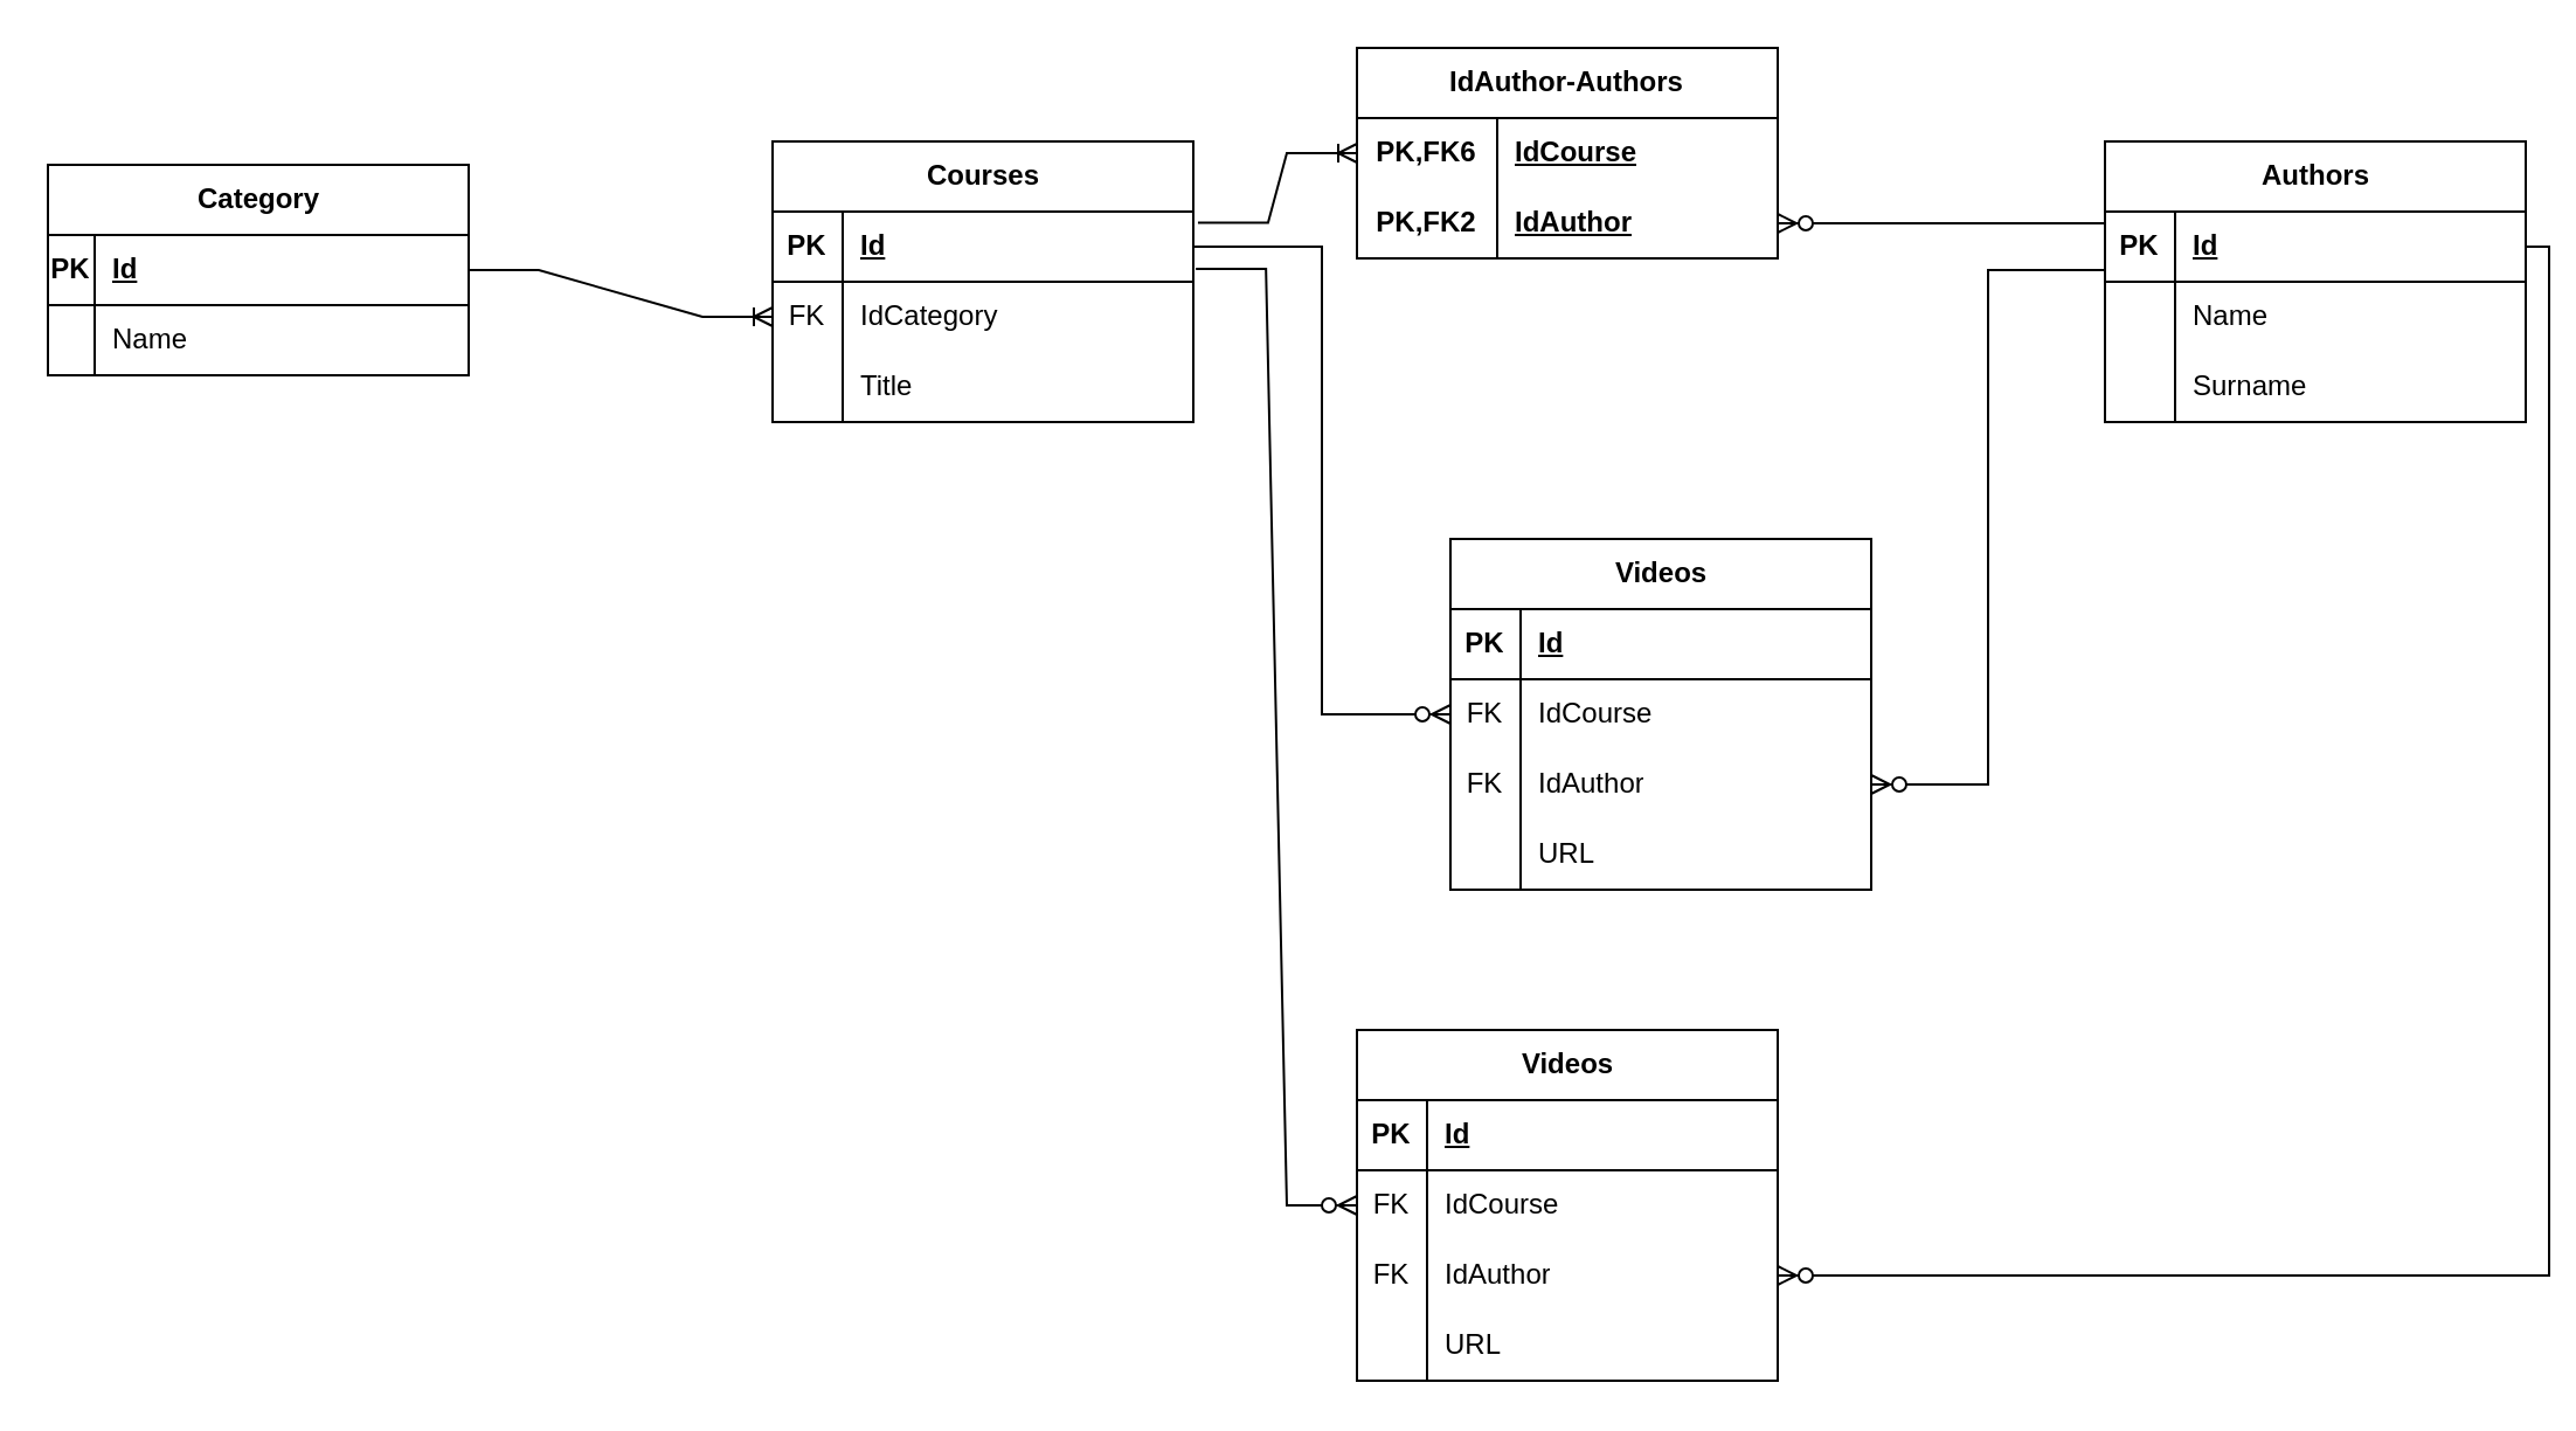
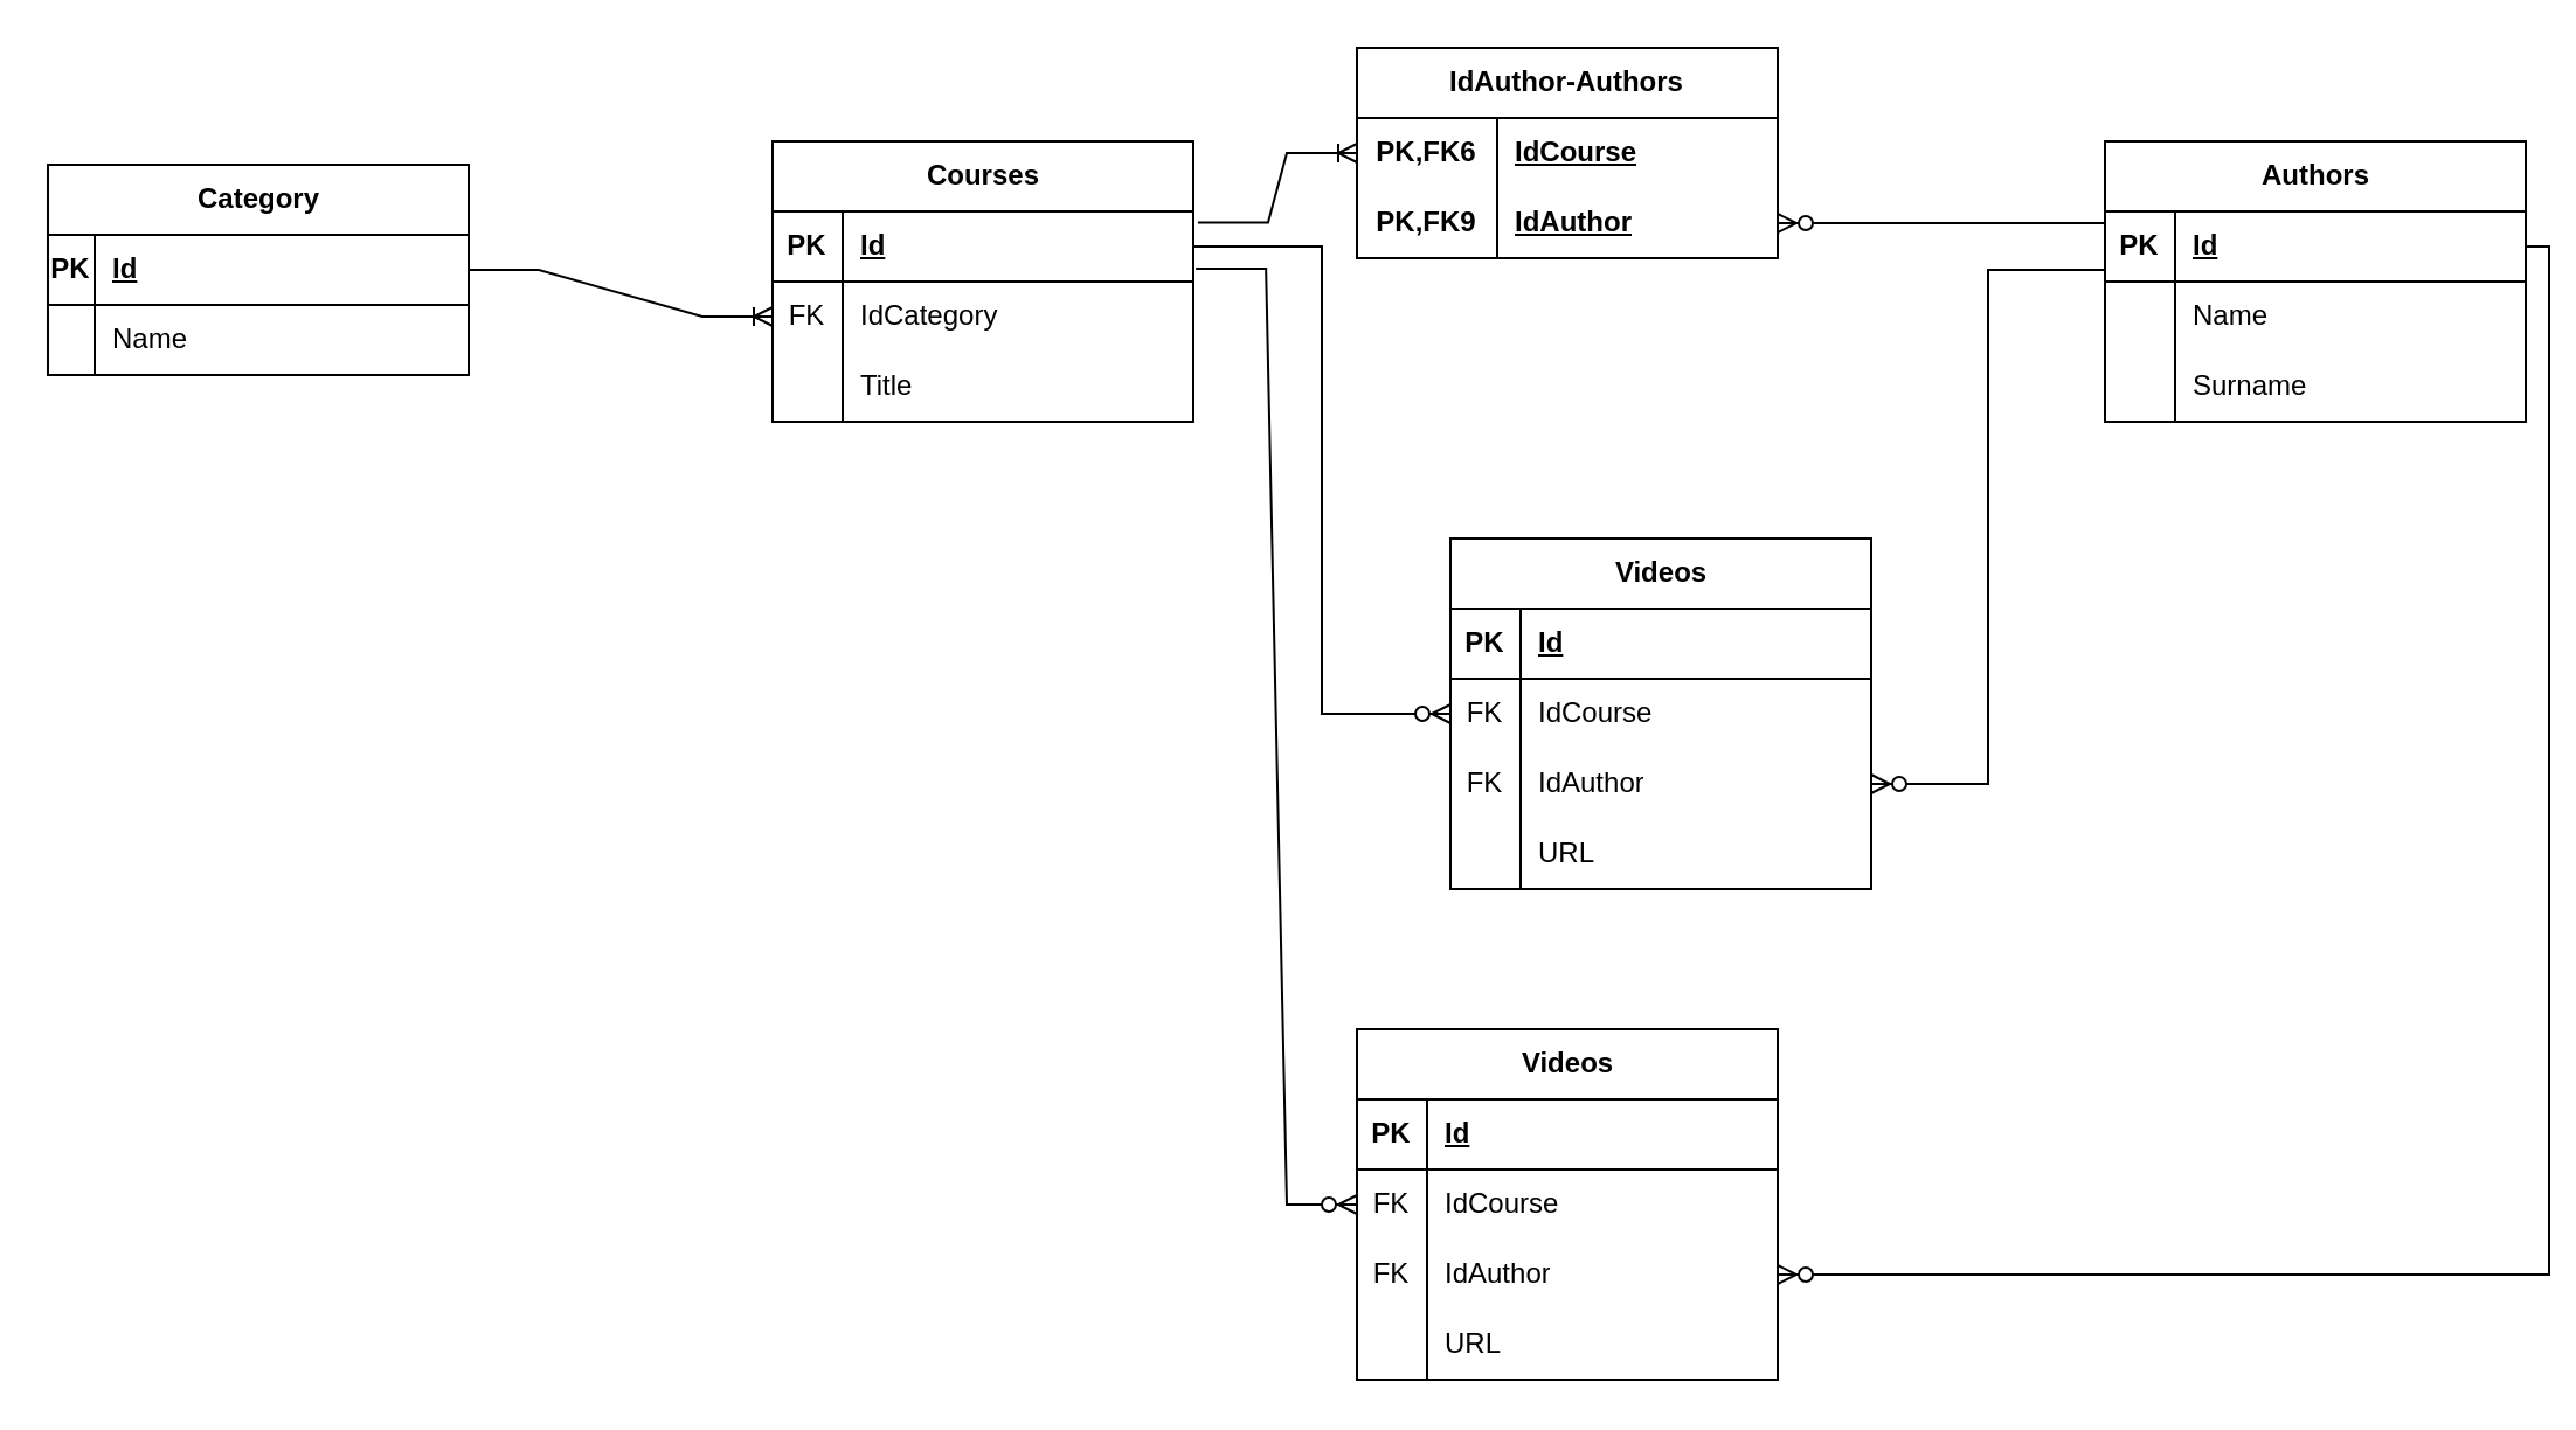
- <mxCell id="27" value="PK,FK2" style="shape=partialRectangle;connectable=0;fillColor=none;top=0;left=0;bottom=0;right=0;fontStyle=1;overflow=hidden;html=1;whiteSpace=wrap;" vertex="1" parent="26"><mxGeometry width="60" height="30" as="geometry"><mxRectangle width="60" height="30" as="alternateBounds" /></mxGeometry></mxCell>
+ <mxCell id="27" value="PK,FK9" style="shape=partialRectangle;connectable=0;fillColor=none;top=0;left=0;bottom=0;right=0;fontStyle=1;overflow=hidden;html=1;whiteSpace=wrap;" vertex="1" parent="26"><mxGeometry width="60" height="30" as="geometry"><mxRectangle width="60" height="30" as="alternateBounds" /></mxGeometry></mxCell>
